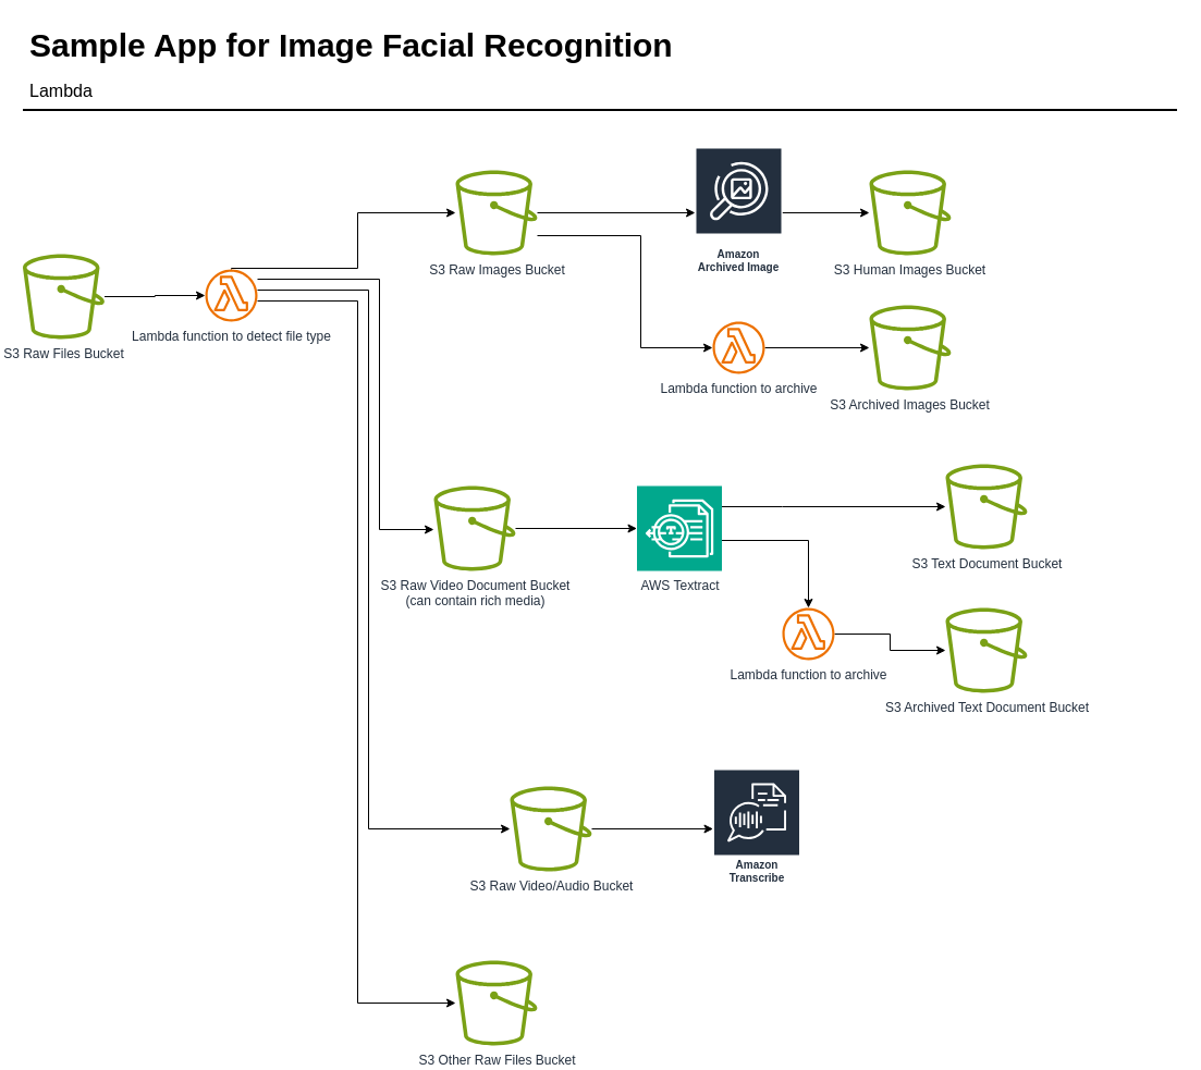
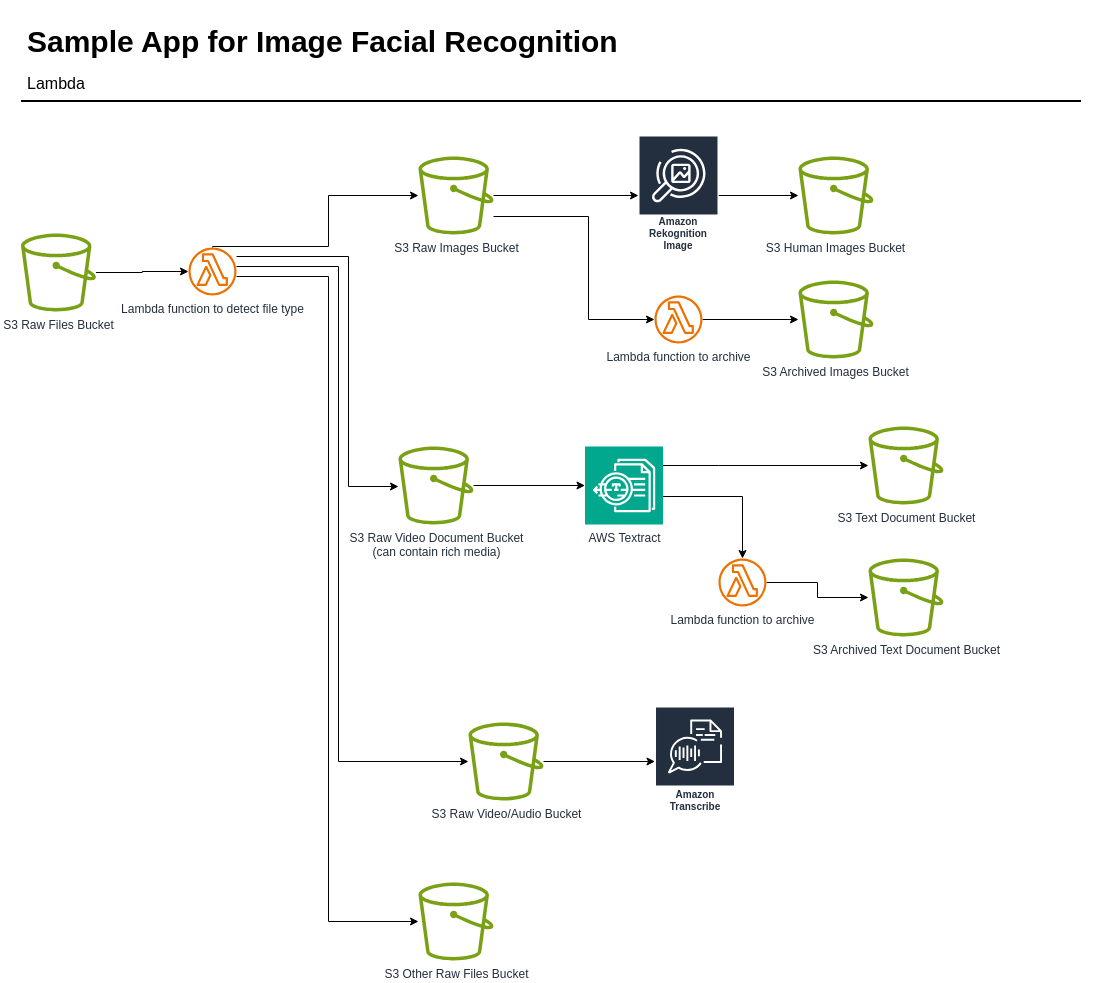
- <mxCell id="27" value="Amazon Archived Image" style="sketch=0;outlineConnect=0;fontColor=#232F3E;gradientColor=none;strokeColor=#ffffff;fillColor=#232F3E;dashed=0;verticalLabelPosition=middle;verticalAlign=bottom;align=center;html=1;whiteSpace=wrap;fontSize=10;fontStyle=1;spacing=3;shape=mxgraph.aws4.productIcon;prIcon=mxgraph.aws4.rekognition_image;" vertex="1" parent="1"><mxGeometry x="638" y="135" width="80" height="120" as="geometry" /></mxCell>
+ <mxCell id="27" value="Amazon Rekognition Image" style="sketch=0;outlineConnect=0;fontColor=#232F3E;gradientColor=none;strokeColor=#ffffff;fillColor=#232F3E;dashed=0;verticalLabelPosition=middle;verticalAlign=bottom;align=center;html=1;whiteSpace=wrap;fontSize=10;fontStyle=1;spacing=3;shape=mxgraph.aws4.productIcon;prIcon=mxgraph.aws4.rekognition_image;" vertex="1" parent="1"><mxGeometry x="638" y="135" width="80" height="120" as="geometry" /></mxCell>
